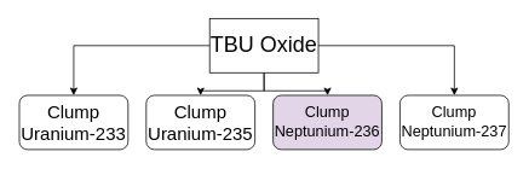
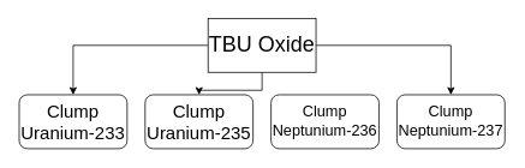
- <mxCell id="2" style="edgeStyle=orthogonalEdgeStyle;rounded=0;orthogonalLoop=1;jettySize=auto;html=1;entryX=0.5;entryY=0;entryDx=0;entryDy=0;" edge="1" parent="1" source="6" target="9"><mxGeometry relative="1" as="geometry" /></mxCell>
- <mxCell id="9" value="&lt;font style=&quot;font-size: 17px;&quot;&gt;Clump&lt;br&gt;Neptunium-236&lt;/font&gt;" style="rounded=1;whiteSpace=wrap;html=1;fillColor=#e1d5e7;" vertex="1" parent="1"><mxGeometry x="300" y="105" width="120" height="60" as="geometry" /></mxCell>
+ <mxCell id="9" value="&lt;font style=&quot;font-size: 17px;&quot;&gt;Clump&lt;br&gt;Neptunium-236&lt;/font&gt;" style="rounded=1;whiteSpace=wrap;html=1;" vertex="1" parent="1"><mxGeometry x="300" y="105" width="120" height="60" as="geometry" /></mxCell>
